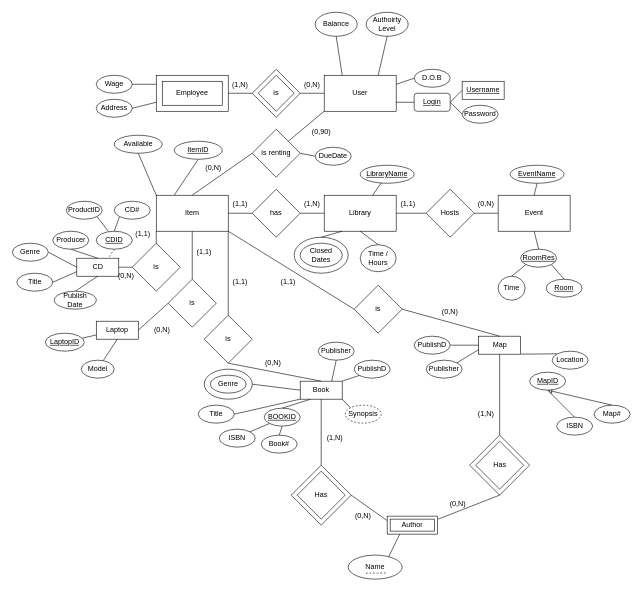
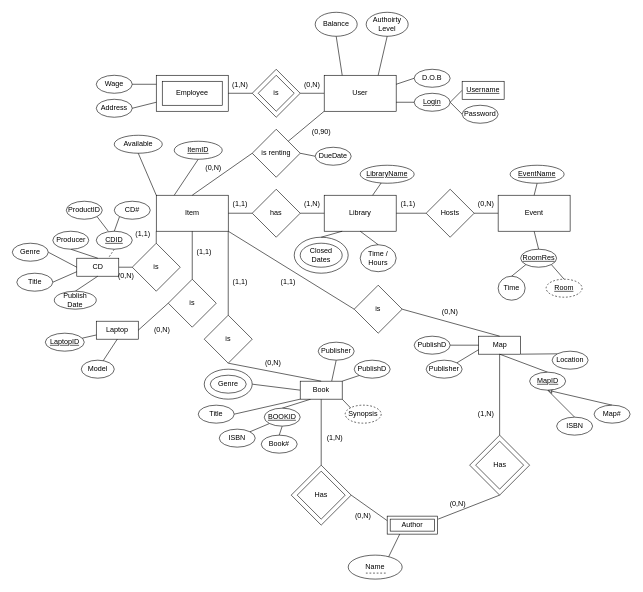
- <mxCell id="25" value="Login" style="whiteSpace=wrap;html=1;fontStyle=4;rounded=1;" parent="1" vertex="1"><mxGeometry x="690" y="155" width="60" height="30" as="geometry" /></mxCell>
+ <mxCell id="25" value="Login" style="ellipse;whiteSpace=wrap;html=1;fontStyle=4" parent="1" vertex="1"><mxGeometry x="690" y="155" width="60" height="30" as="geometry" /></mxCell>
- <mxCell id="40" value="Room" style="ellipse;whiteSpace=wrap;html=1;fontStyle=4" parent="1" vertex="1"><mxGeometry x="910" y="465" width="60" height="30" as="geometry" /></mxCell>
+ <mxCell id="40" value="Room" style="ellipse;whiteSpace=wrap;html=1;fontStyle=4;dashed=1;" parent="1" vertex="1"><mxGeometry x="910" y="465" width="60" height="30" as="geometry" /></mxCell>
+ <mxCell id="128" style="edgeStyle=none;html=1;exitX=0.5;exitY=0;exitDx=0;exitDy=0;endArrow=none;endFill=0;entryX=0.5;entryY=1;entryDx=0;entryDy=0;" edge="1" parent="1" source="129" target="53"><mxGeometry relative="1" as="geometry"><mxPoint x="833" y="595" as="targetPoint" /></mxGeometry></mxCell>
